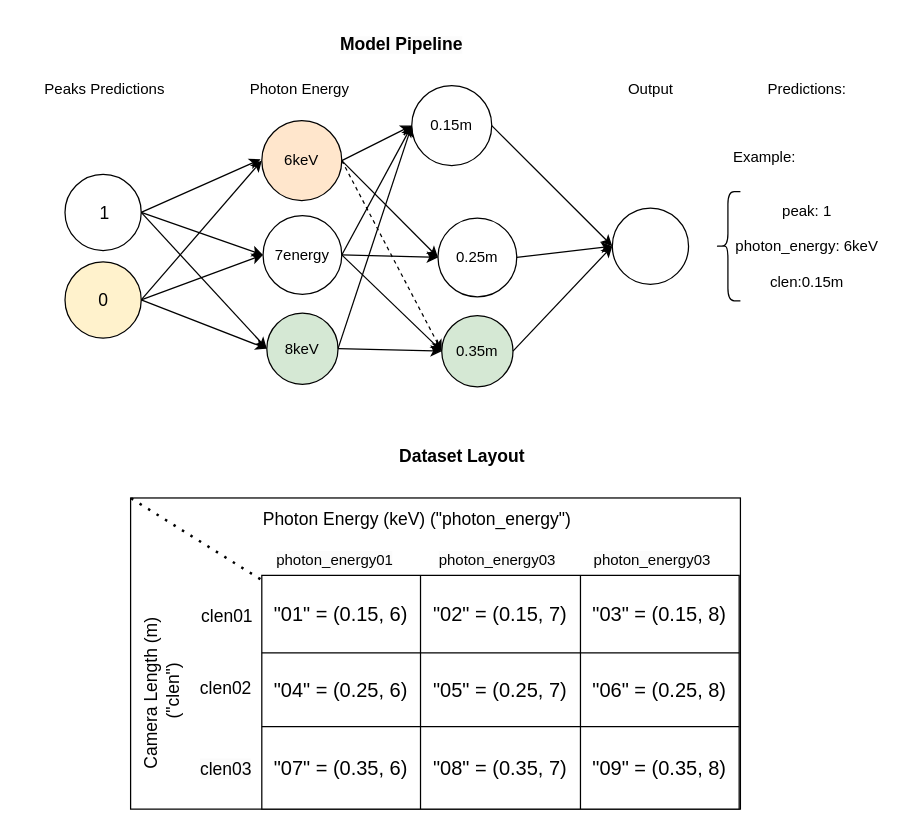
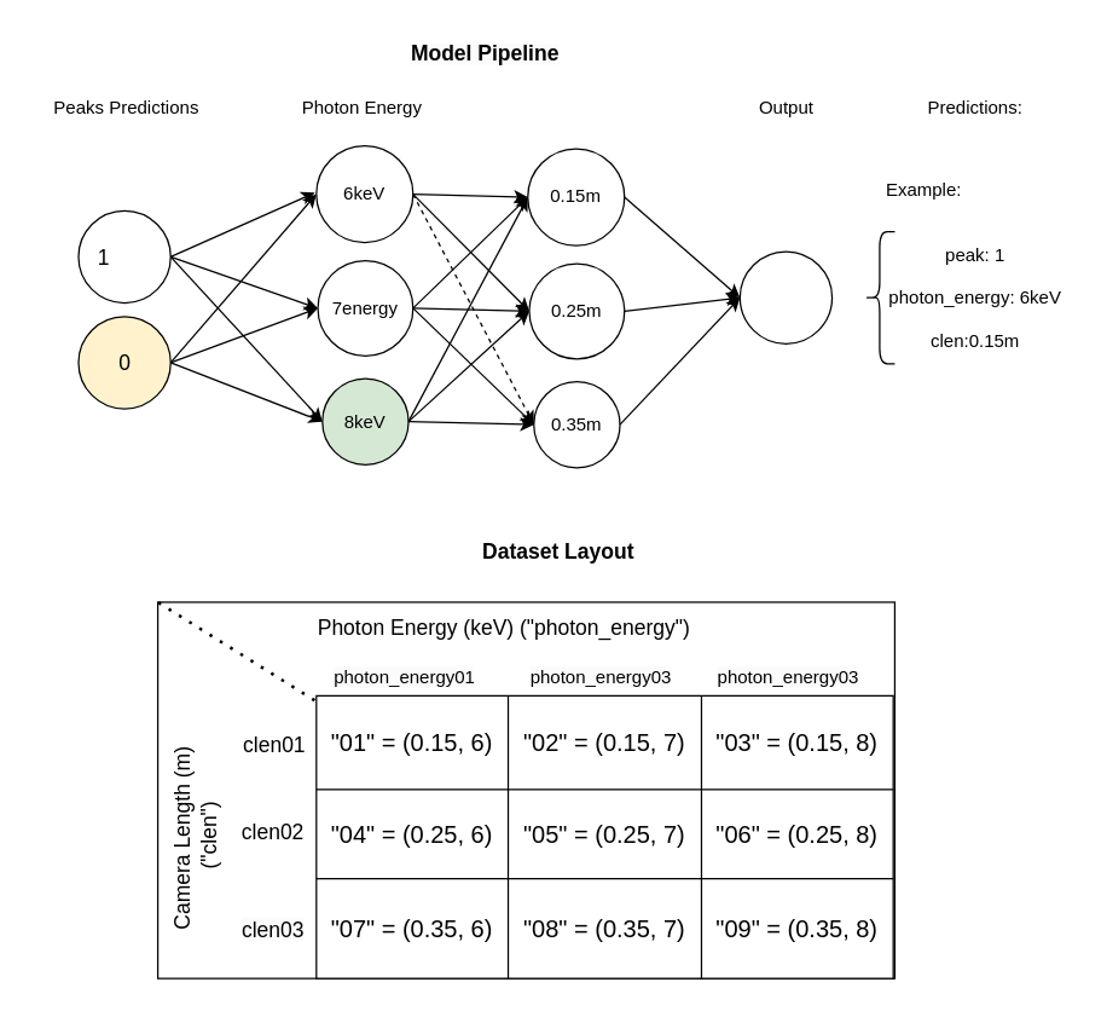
- <mxCell id="16" value="0.15m" style="ellipse;whiteSpace=wrap;html=1;aspect=fixed;" parent="1" vertex="1"><mxGeometry x="329" y="68" width="64" height="64" as="geometry" /></mxCell>
+ <mxCell id="16" value="0.15m" style="ellipse;whiteSpace=wrap;html=1;aspect=fixed;" parent="1" vertex="1"><mxGeometry x="349" y="98" width="64" height="64" as="geometry" /></mxCell>
- <mxCell id="7" value="6keV" style="ellipse;whiteSpace=wrap;html=1;aspect=fixed;fillColor=#ffe6cc;" parent="1" vertex="1"><mxGeometry x="209" y="96" width="64" height="64" as="geometry" /></mxCell>
+ <mxCell id="7" value="6keV" style="ellipse;whiteSpace=wrap;html=1;aspect=fixed;" parent="1" vertex="1"><mxGeometry x="209" y="96" width="64" height="64" as="geometry" /></mxCell>
- <mxCell id="32" value="&lt;font style=&quot;font-size: 14px;&quot;&gt;1&lt;/font&gt;" style="text;html=1;align=center;verticalAlign=middle;resizable=0;points=[];autosize=1;strokeColor=none;fillColor=none;" parent="1" vertex="1"><mxGeometry x="69.5" y="155.5" width="26" height="29" as="geometry" /></mxCell>
+ <mxCell id="32" value="&lt;font style=&quot;font-size: 14px;&quot;&gt;1&lt;/font&gt;" style="text;html=1;align=center;verticalAlign=middle;resizable=0;points=[];autosize=1;strokeColor=none;fillColor=none;" parent="1" vertex="1"><mxGeometry x="54.5" y="155.5" width="26" height="29" as="geometry" /></mxCell>
+ <mxCell id="24" value="" style="endArrow=classic;html=1;rounded=0;exitX=1;exitY=0.5;exitDx=0;exitDy=0;entryX=0;entryY=0.5;entryDx=0;entryDy=0;" parent="1" source="6" target="14" edge="1"><mxGeometry width="50" height="50" relative="1" as="geometry"><mxPoint x="283" y="214" as="sourcePoint" /><mxPoint x="370" y="226" as="targetPoint" /></mxGeometry></mxCell>
- <mxCell id="15" value="0.35m" style="ellipse;whiteSpace=wrap;html=1;aspect=fixed;fillColor=#d5e8d4;" parent="1" vertex="1"><mxGeometry x="353" y="252" width="57" height="57" as="geometry" /></mxCell>
+ <mxCell id="15" value="0.35m" style="ellipse;whiteSpace=wrap;html=1;aspect=fixed;" parent="1" vertex="1"><mxGeometry x="353" y="252" width="57" height="57" as="geometry" /></mxCell>
